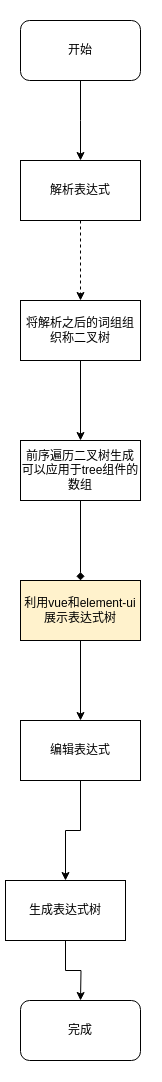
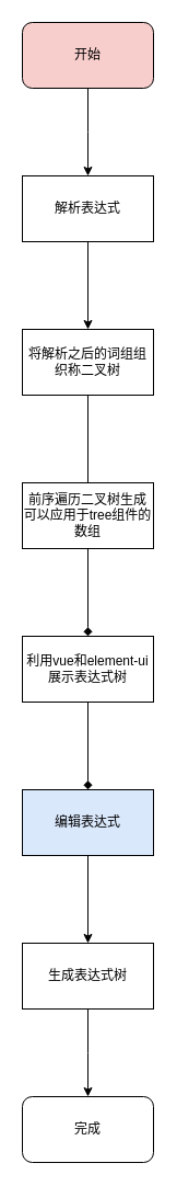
- <mxCell id="3" value="开始" style="rounded=1;whiteSpace=wrap;html=1;" parent="1" vertex="1"><mxGeometry x="20" y="20" width="120" height="60" as="geometry" /></mxCell>
+ <mxCell id="3" value="开始" style="rounded=1;whiteSpace=wrap;html=1;fillColor=#f8cecc;" parent="1" vertex="1"><mxGeometry x="20" y="20" width="120" height="60" as="geometry" /></mxCell>
- <mxCell id="4" value="" style="edgeStyle=orthogonalEdgeStyle;rounded=0;orthogonalLoop=1;jettySize=auto;html=1;dashed=1;" parent="1" source="5" target="7" edge="1"><mxGeometry relative="1" as="geometry" /></mxCell>
+ <mxCell id="4" value="" style="edgeStyle=orthogonalEdgeStyle;rounded=0;orthogonalLoop=1;jettySize=auto;html=1;" parent="1" source="5" target="7" edge="1"><mxGeometry relative="1" as="geometry" /></mxCell>
- <mxCell id="6" value="" style="edgeStyle=orthogonalEdgeStyle;rounded=0;orthogonalLoop=1;jettySize=auto;html=1;" parent="1" source="7" target="9" edge="1"><mxGeometry relative="1" as="geometry" /></mxCell>
+ <mxCell id="6" value="" style="edgeStyle=orthogonalEdgeStyle;rounded=0;orthogonalLoop=1;jettySize=auto;html=1;endArrow=none;" parent="1" source="7" target="9" edge="1"><mxGeometry relative="1" as="geometry" /></mxCell>
- <mxCell id="11" value="利用vue和element-ui展示表达式树" style="rounded=0;whiteSpace=wrap;html=1;fillColor=#fff2cc;" parent="1" vertex="1"><mxGeometry x="20" y="580" width="120" height="60" as="geometry" /></mxCell>
+ <mxCell id="11" value="利用vue和element-ui展示表达式树" style="rounded=0;whiteSpace=wrap;html=1;" parent="1" vertex="1"><mxGeometry x="20" y="580" width="120" height="60" as="geometry" /></mxCell>
- <mxCell id="10" value="" style="edgeStyle=orthogonalEdgeStyle;rounded=0;orthogonalLoop=1;jettySize=auto;html=1;" parent="1" source="11" target="13" edge="1"><mxGeometry relative="1" as="geometry" /></mxCell>
+ <mxCell id="10" value="" style="edgeStyle=orthogonalEdgeStyle;rounded=0;orthogonalLoop=1;jettySize=auto;html=1;endArrow=diamond;" parent="1" source="11" target="13" edge="1"><mxGeometry relative="1" as="geometry" /></mxCell>
- <mxCell id="13" value="编辑表达式" style="rounded=0;whiteSpace=wrap;html=1;" parent="1" vertex="1"><mxGeometry x="20" y="720" width="120" height="60" as="geometry" /></mxCell>
+ <mxCell id="13" value="编辑表达式" style="rounded=0;whiteSpace=wrap;html=1;fillColor=#dae8fc;" parent="1" vertex="1"><mxGeometry x="20" y="720" width="120" height="60" as="geometry" /></mxCell>
- <mxCell id="15" value="生成表达式树" style="rounded=0;whiteSpace=wrap;html=1;" parent="1" vertex="1"><mxGeometry x="5" y="880" width="120" height="60" as="geometry" /></mxCell>
+ <mxCell id="15" value="生成表达式树" style="rounded=0;whiteSpace=wrap;html=1;" parent="1" vertex="1"><mxGeometry x="20" y="860" width="120" height="60" as="geometry" /></mxCell>
